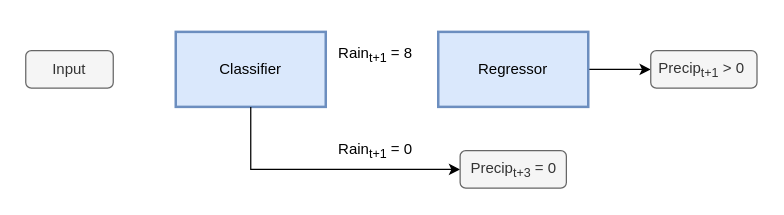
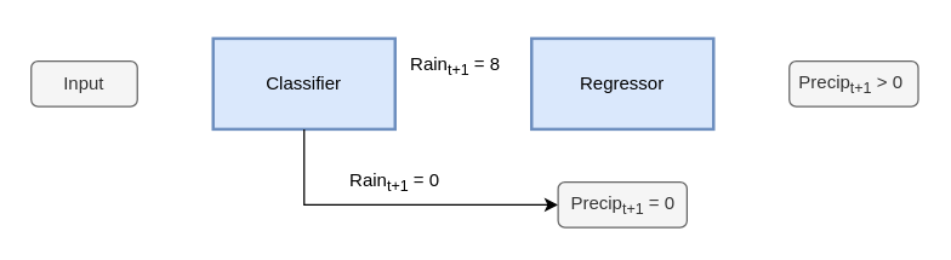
- <mxCell id="7" style="edgeStyle=orthogonalEdgeStyle;rounded=0;orthogonalLoop=1;jettySize=auto;html=1;exitX=1;exitY=0.5;exitDx=0;exitDy=0;entryX=0;entryY=0.5;entryDx=0;entryDy=0;" edge="1" parent="1" source="11" target="10"><mxGeometry relative="1" as="geometry"><mxPoint x="590" y="54.769" as="targetPoint" /></mxGeometry></mxCell>
- <mxCell id="6" value="Rain&lt;sub&gt;t+1&lt;/sub&gt;&amp;nbsp;= 0" style="text;html=1;align=center;verticalAlign=middle;whiteSpace=wrap;rounded=0;" vertex="1" parent="1"><mxGeometry x="260" y="100" width="80" height="40" as="geometry" /></mxCell>
+ <mxCell id="6" value="Rain&lt;sub&gt;t+1&lt;/sub&gt;&amp;nbsp;= 0" style="text;html=1;align=center;verticalAlign=middle;whiteSpace=wrap;rounded=0;" vertex="1" parent="1"><mxGeometry x="220" y="100" width="80" height="40" as="geometry" /></mxCell>
- <mxCell id="9" value="Precip&lt;sub&gt;t+3&lt;/sub&gt;&amp;nbsp;= 0" style="rounded=1;whiteSpace=wrap;html=1;fillColor=#f5f5f5;fontColor=#333333;strokeColor=#666666;" vertex="1" parent="1"><mxGeometry x="367.5" y="120" width="85" height="30" as="geometry" /></mxCell>
+ <mxCell id="9" value="Precip&lt;sub&gt;t+1&lt;/sub&gt;&amp;nbsp;= 0" style="rounded=1;whiteSpace=wrap;html=1;fillColor=#f5f5f5;fontColor=#333333;strokeColor=#666666;" vertex="1" parent="1"><mxGeometry x="367.5" y="120" width="85" height="30" as="geometry" /></mxCell>
